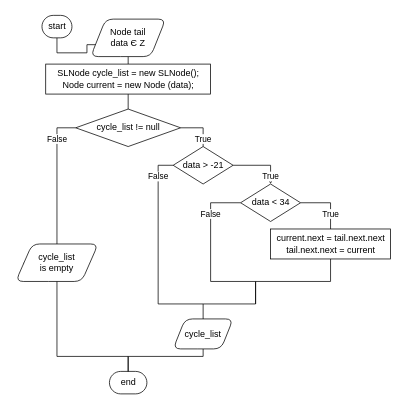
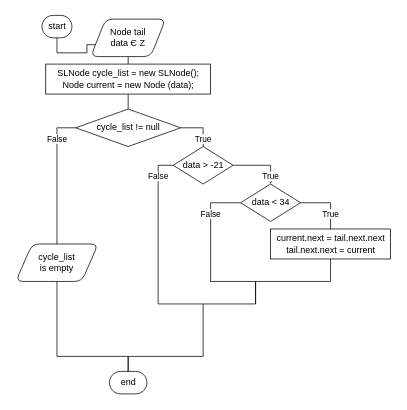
- <mxCell id="10" value="cycle_list" style="shape=parallelogram;perimeter=parallelogramPerimeter;whiteSpace=wrap;html=1;dashed=0;rounded=1;" vertex="1" parent="1"><mxGeometry x="230" y="425" width="80" height="40" as="geometry" /></mxCell>
